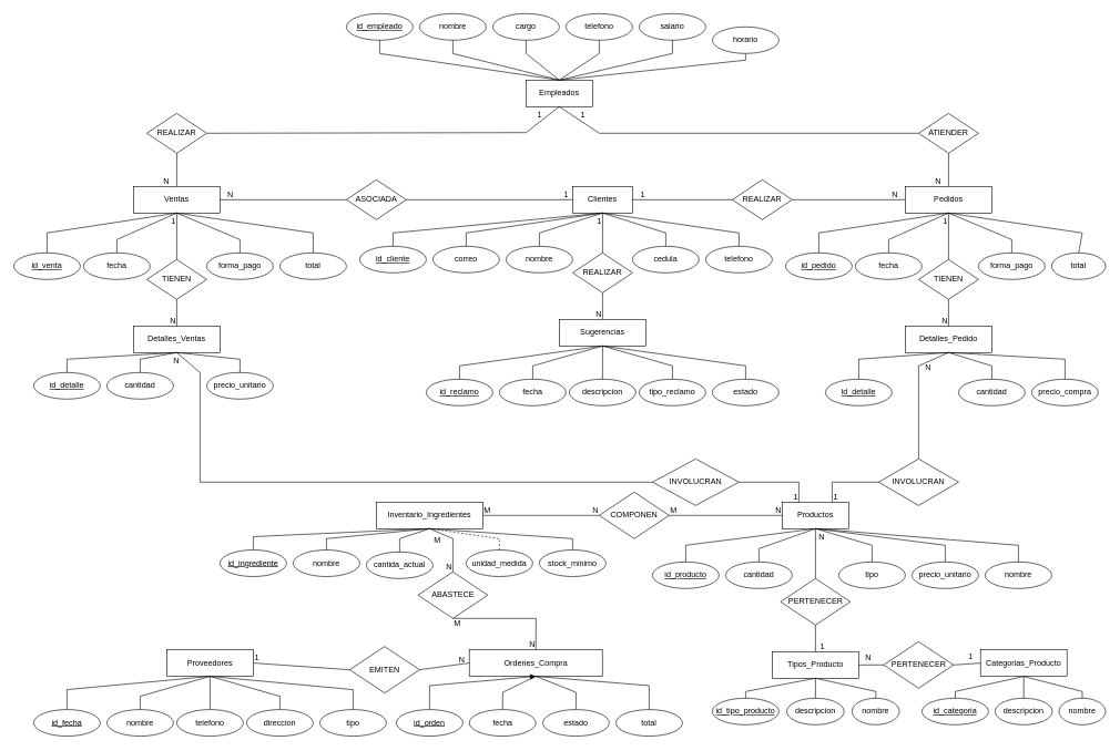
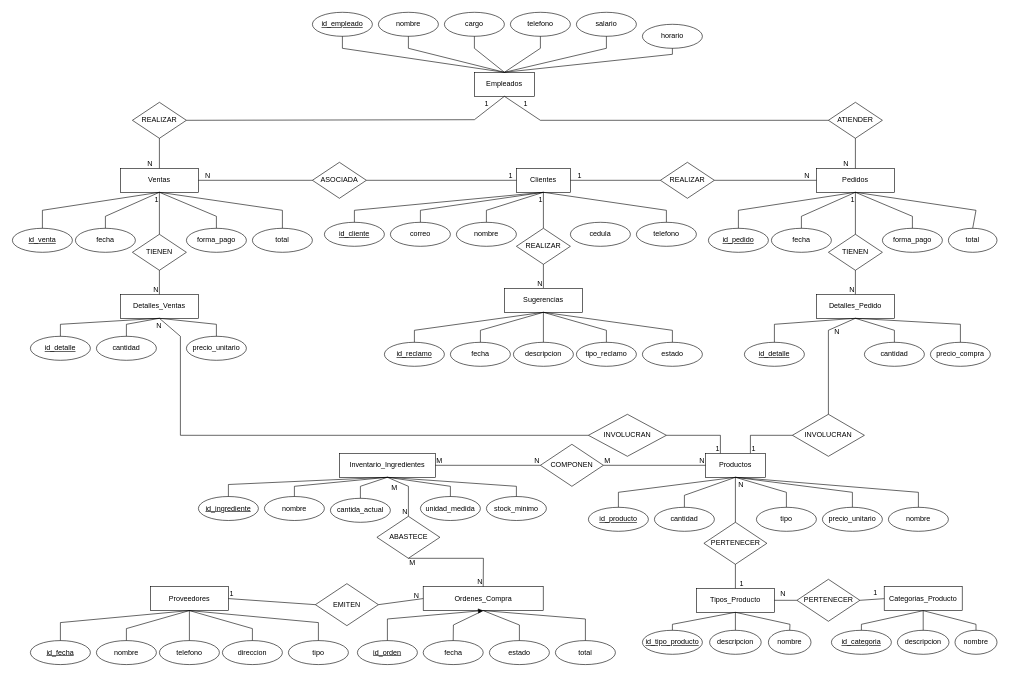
- <mxCell id="45" value="" style="endArrow=none;html=1;rounded=0;exitX=0.5;exitY=0;exitDx=0;exitDy=0;entryX=0.5;entryY=1;entryDx=0;entryDy=0;" edge="1" parent="1" source="40" target="21"><mxGeometry relative="1" as="geometry"><mxPoint x="1210" y="290" as="sourcePoint" /><mxPoint x="1250" y="350" as="targetPoint" /><Array as="points"><mxPoint x="1000" y="350" /></Array></mxGeometry></mxCell>
- <mxCell id="164" value="" style="endArrow=none;html=1;rounded=0;exitX=0.5;exitY=0;exitDx=0;exitDy=0;entryX=0.5;entryY=1;entryDx=0;entryDy=0;dashed=1;" edge="1" parent="1" source="159" target="155"><mxGeometry relative="1" as="geometry"><mxPoint x="525" y="775" as="sourcePoint" /><mxPoint x="575" y="785" as="targetPoint" /><Array as="points"><mxPoint x="750" y="810" /></Array></mxGeometry></mxCell>
+ <mxCell id="164" value="" style="endArrow=none;html=1;rounded=0;exitX=0.5;exitY=0;exitDx=0;exitDy=0;entryX=0.5;entryY=1;entryDx=0;entryDy=0;" edge="1" parent="1" source="159" target="155"><mxGeometry relative="1" as="geometry"><mxPoint x="525" y="775" as="sourcePoint" /><mxPoint x="575" y="785" as="targetPoint" /><Array as="points"><mxPoint x="750" y="810" /></Array></mxGeometry></mxCell>
